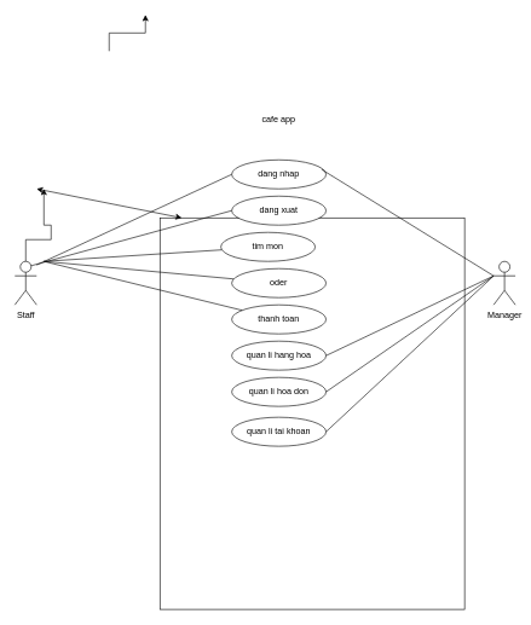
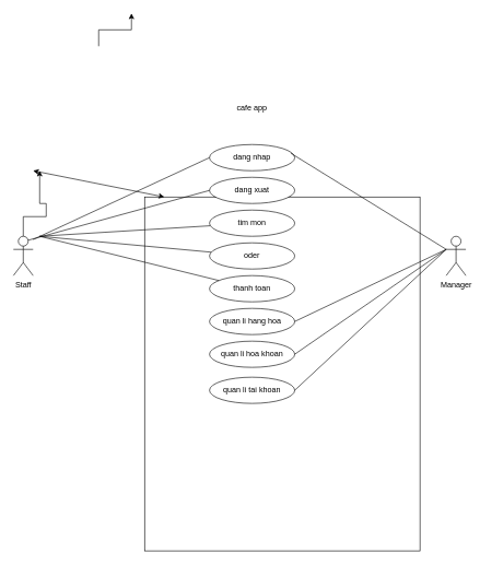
- <mxCell id="9" value="tim mon" style="ellipse;whiteSpace=wrap;html=1;" vertex="1" parent="1"><mxGeometry x="304" y="320" width="130" height="40" as="geometry" /></mxCell>
+ <mxCell id="9" value="tim mon" style="ellipse;whiteSpace=wrap;html=1;" vertex="1" parent="1"><mxGeometry x="319" y="320" width="130" height="40" as="geometry" /></mxCell>
- <mxCell id="13" value="quan li hoa don" style="ellipse;whiteSpace=wrap;html=1;" vertex="1" parent="1"><mxGeometry x="319" y="520" width="130" height="40" as="geometry" /></mxCell>
+ <mxCell id="13" value="quan li hoa khoan" style="ellipse;whiteSpace=wrap;html=1;" vertex="1" parent="1"><mxGeometry x="319" y="520" width="130" height="40" as="geometry" /></mxCell>
